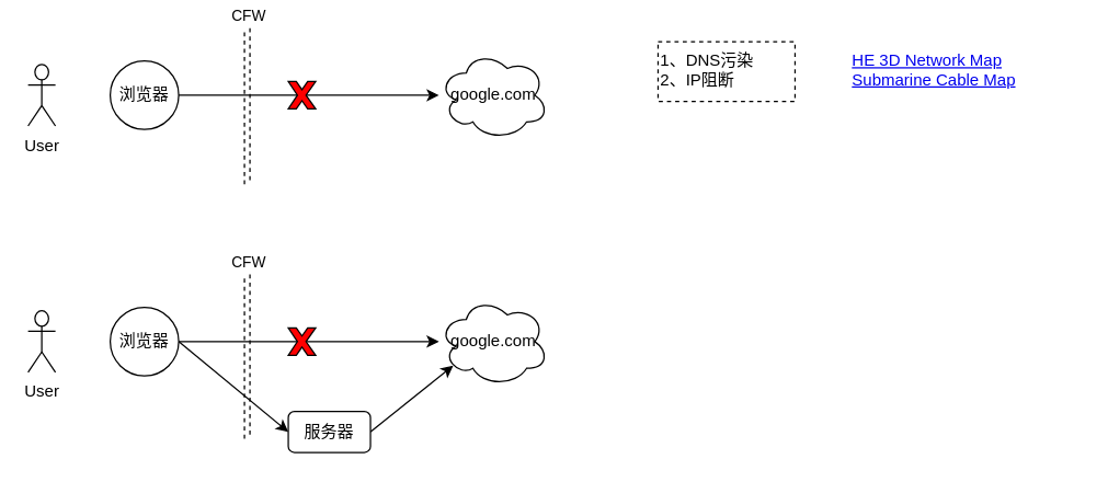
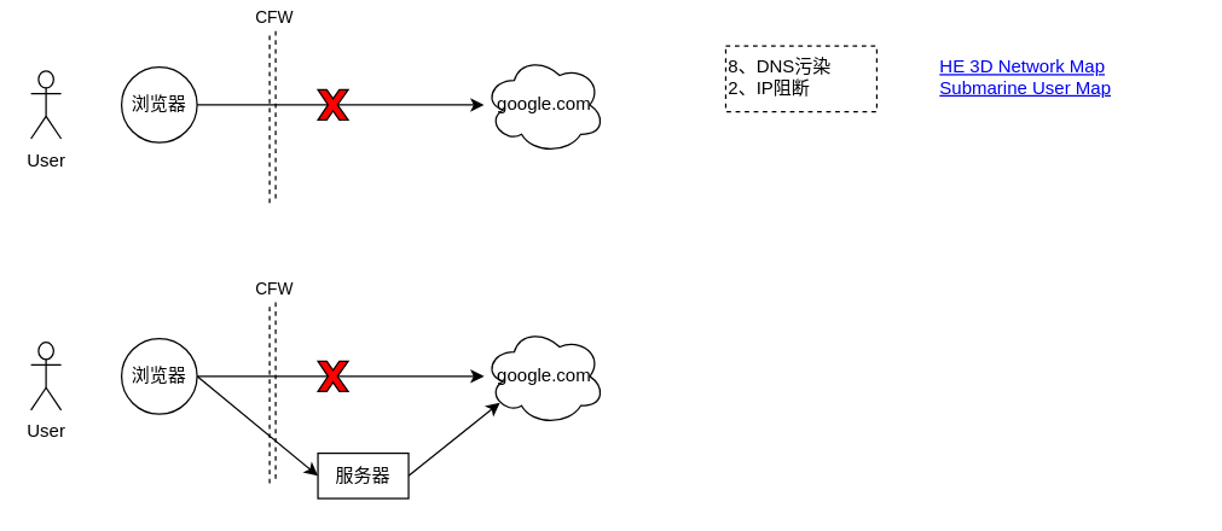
- <mxCell id="9" value="1、DNS污染&lt;br&gt;2、IP阻断" style="text;html=1;strokeColor=default;fillColor=none;align=left;verticalAlign=top;whiteSpace=wrap;rounded=0;dashed=1;" parent="1" vertex="1"><mxGeometry x="480" y="30" width="100" height="43.5" as="geometry" /></mxCell>
+ <mxCell id="9" value="8、DNS污染&lt;br&gt;2、IP阻断" style="text;html=1;strokeColor=default;fillColor=none;align=left;verticalAlign=top;whiteSpace=wrap;rounded=0;dashed=1;" parent="1" vertex="1"><mxGeometry x="480" y="30" width="100" height="43.5" as="geometry" /></mxCell>
- <mxCell id="10" value="&lt;a href=&quot;https://www.he.net/3d-map/&quot;&gt;HE 3D Network Map&lt;/a&gt;&lt;br&gt;&lt;a href=&quot;https://www.submarinecablemap.com/&quot;&gt;Submarine Cable Map&lt;/a&gt;" style="text;html=1;strokeColor=none;fillColor=none;align=left;verticalAlign=top;whiteSpace=wrap;rounded=0;" parent="1" vertex="1"><mxGeometry x="620" y="30" width="167" height="40" as="geometry" /></mxCell>
+ <mxCell id="10" value="&lt;a href=&quot;https://www.he.net/3d-map/&quot;&gt;HE 3D Network Map&lt;/a&gt;&lt;br&gt;&lt;a href=&quot;https://www.submarinecablemap.com/&quot;&gt;Submarine User Map&lt;/a&gt;" style="text;html=1;strokeColor=none;fillColor=none;align=left;verticalAlign=top;whiteSpace=wrap;rounded=0;" parent="1" vertex="1"><mxGeometry x="620" y="30" width="167" height="40" as="geometry" /></mxCell>
- <mxCell id="20" value="服务器" style="rounded=1;whiteSpace=wrap;html=1;" parent="1" vertex="1"><mxGeometry x="210" y="300" width="60" height="30" as="geometry" /></mxCell>
+ <mxCell id="20" value="服务器" style="whiteSpace=wrap;html=1;rounded=0;" parent="1" vertex="1"><mxGeometry x="210" y="300" width="60" height="30" as="geometry" /></mxCell>
